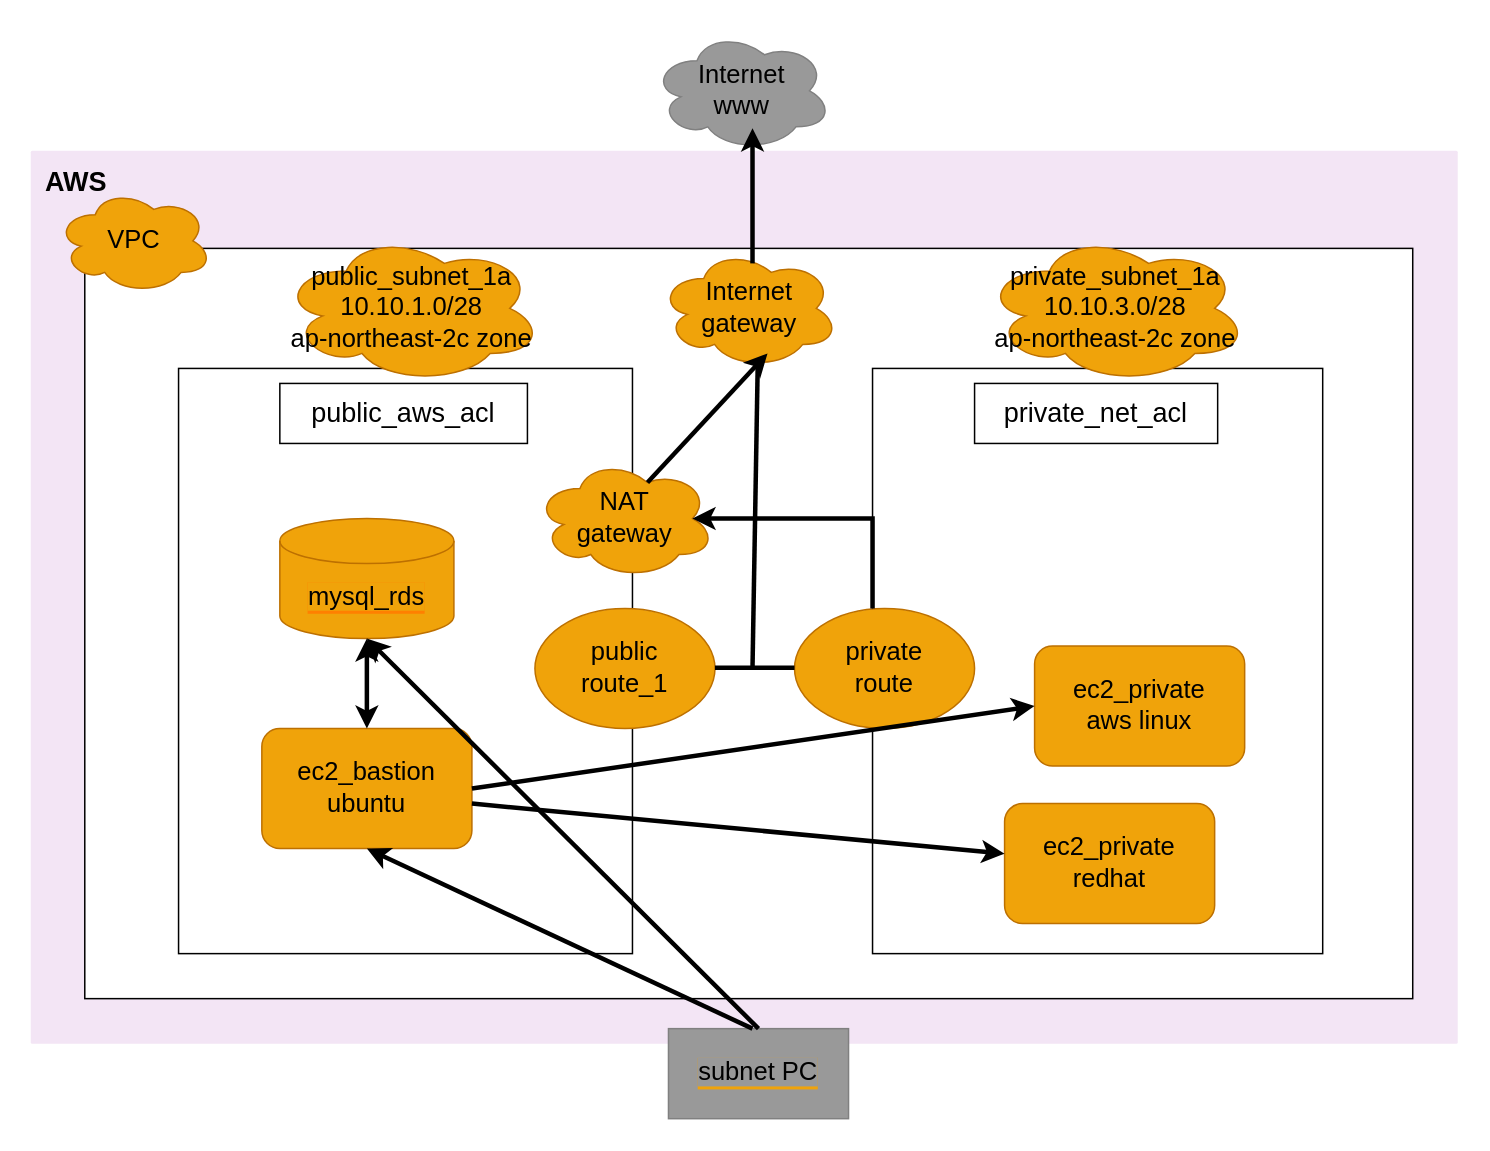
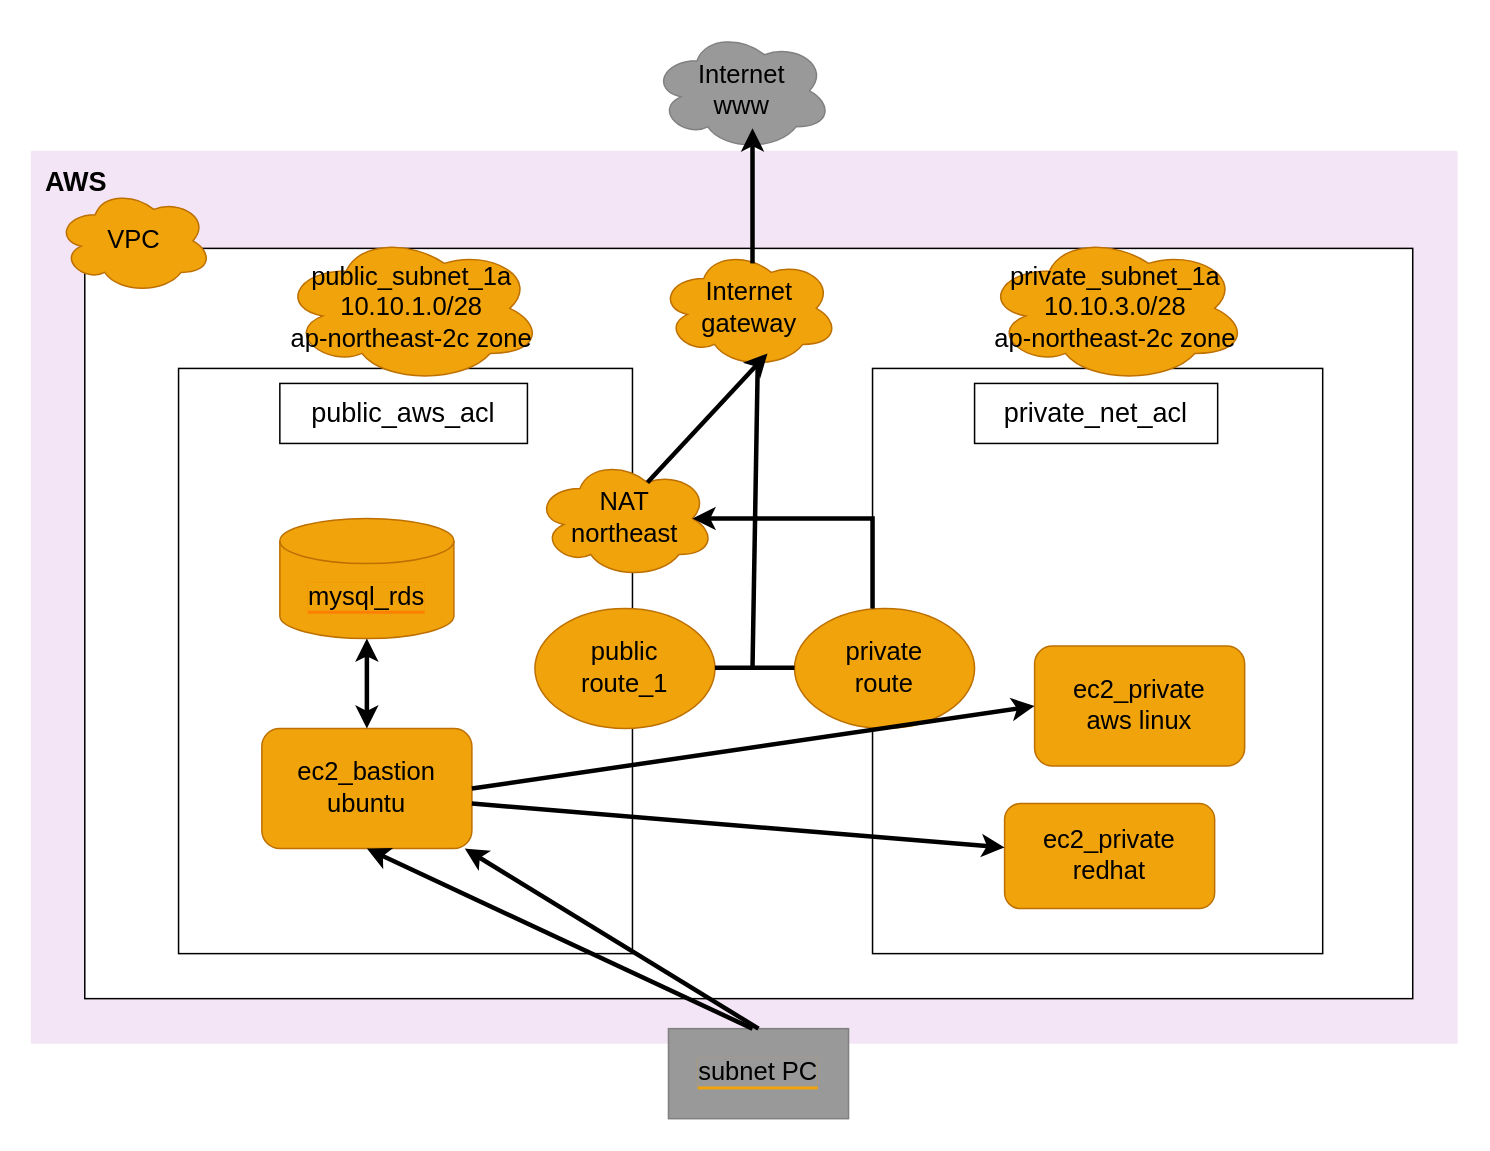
- <mxCell id="25" value="&lt;font style=&quot;font-size: 17px&quot;&gt;NAT&lt;br&gt;gateway&lt;br&gt;&lt;/font&gt;" style="ellipse;shape=cloud;whiteSpace=wrap;html=1;fillColor=#f0a30a;fontColor=#000000;strokeColor=#BD7000;" parent="1" vertex="1"><mxGeometry x="356" y="305" width="120" height="80" as="geometry" /></mxCell>
+ <mxCell id="25" value="&lt;font style=&quot;font-size: 17px&quot;&gt;NAT&lt;br&gt;northeast&lt;br&gt;&lt;/font&gt;" style="ellipse;shape=cloud;whiteSpace=wrap;html=1;fillColor=#f0a30a;fontColor=#000000;strokeColor=#BD7000;" parent="1" vertex="1"><mxGeometry x="356" y="305" width="120" height="80" as="geometry" /></mxCell>
- <mxCell id="20" value="" style="endArrow=classic;html=1;rounded=0;fontSize=17;strokeWidth=3;exitX=0.5;exitY=0;exitDx=0;exitDy=0;entryX=0.5;entryY=1;entryDx=0;entryDy=0;entryPerimeter=0;" parent="1" source="19" target="18" edge="1"><mxGeometry width="50" height="50" relative="1" as="geometry"><mxPoint x="701" y="525" as="sourcePoint" /><mxPoint x="751" y="475" as="targetPoint" /></mxGeometry></mxCell>
+ <mxCell id="20" value="" style="endArrow=classic;html=1;rounded=0;fontSize=17;strokeWidth=3;exitX=0.5;exitY=0;exitDx=0;exitDy=0;" parent="1" source="19" target="17" edge="1"><mxGeometry width="50" height="50" relative="1" as="geometry"><mxPoint x="701" y="525" as="sourcePoint" /><mxPoint x="751" y="475" as="targetPoint" /></mxGeometry></mxCell>
- <mxCell id="29" value="ec2_private&lt;br&gt;redhat" style="rounded=1;whiteSpace=wrap;html=1;fontSize=17;strokeColor=#BD7000;fillColor=#f0a30a;fontColor=#000000;" vertex="1" parent="1"><mxGeometry x="669" y="535" width="140" height="80" as="geometry" /></mxCell>
+ <mxCell id="29" value="ec2_private&lt;br&gt;redhat" style="rounded=1;whiteSpace=wrap;html=1;fontSize=17;strokeColor=#BD7000;fillColor=#f0a30a;fontColor=#000000;" vertex="1" parent="1"><mxGeometry x="669" y="535" width="140" height="70" as="geometry" /></mxCell>
